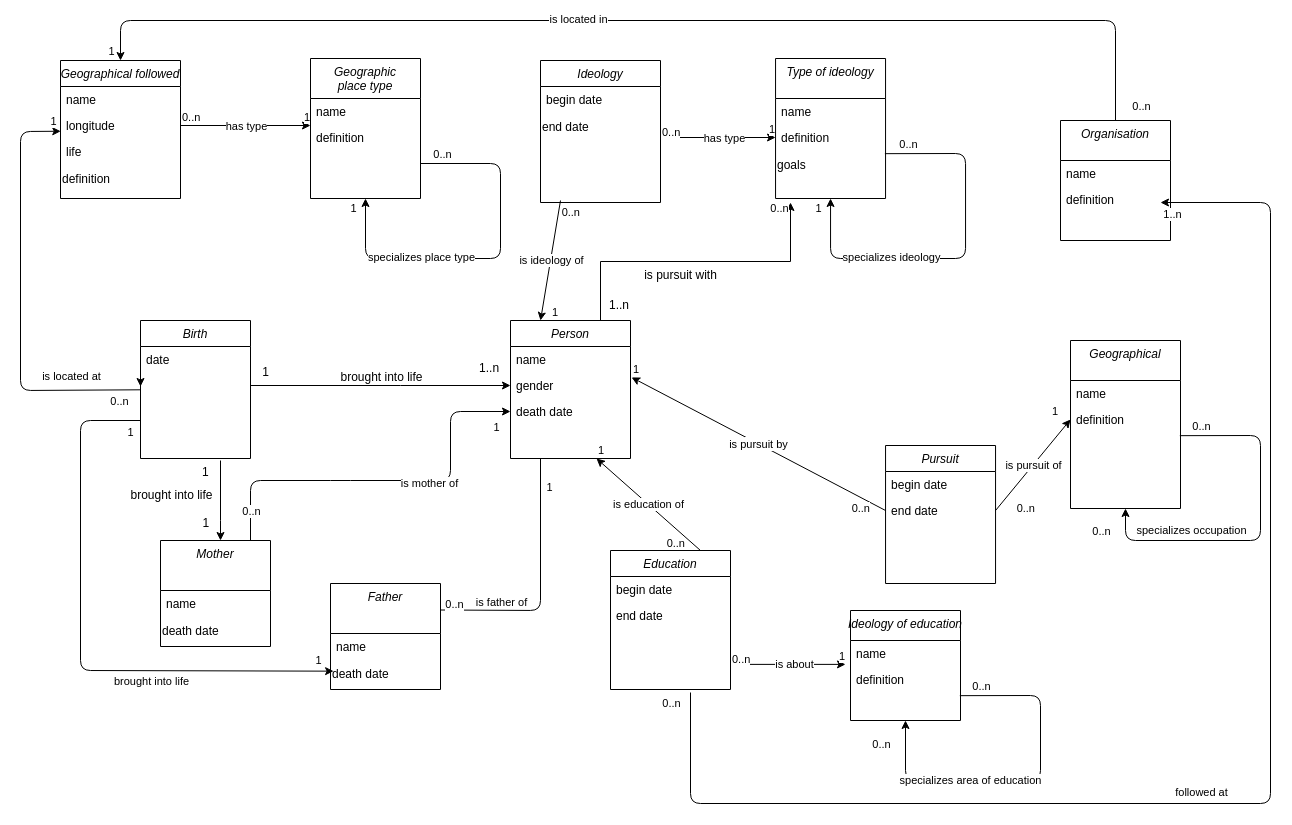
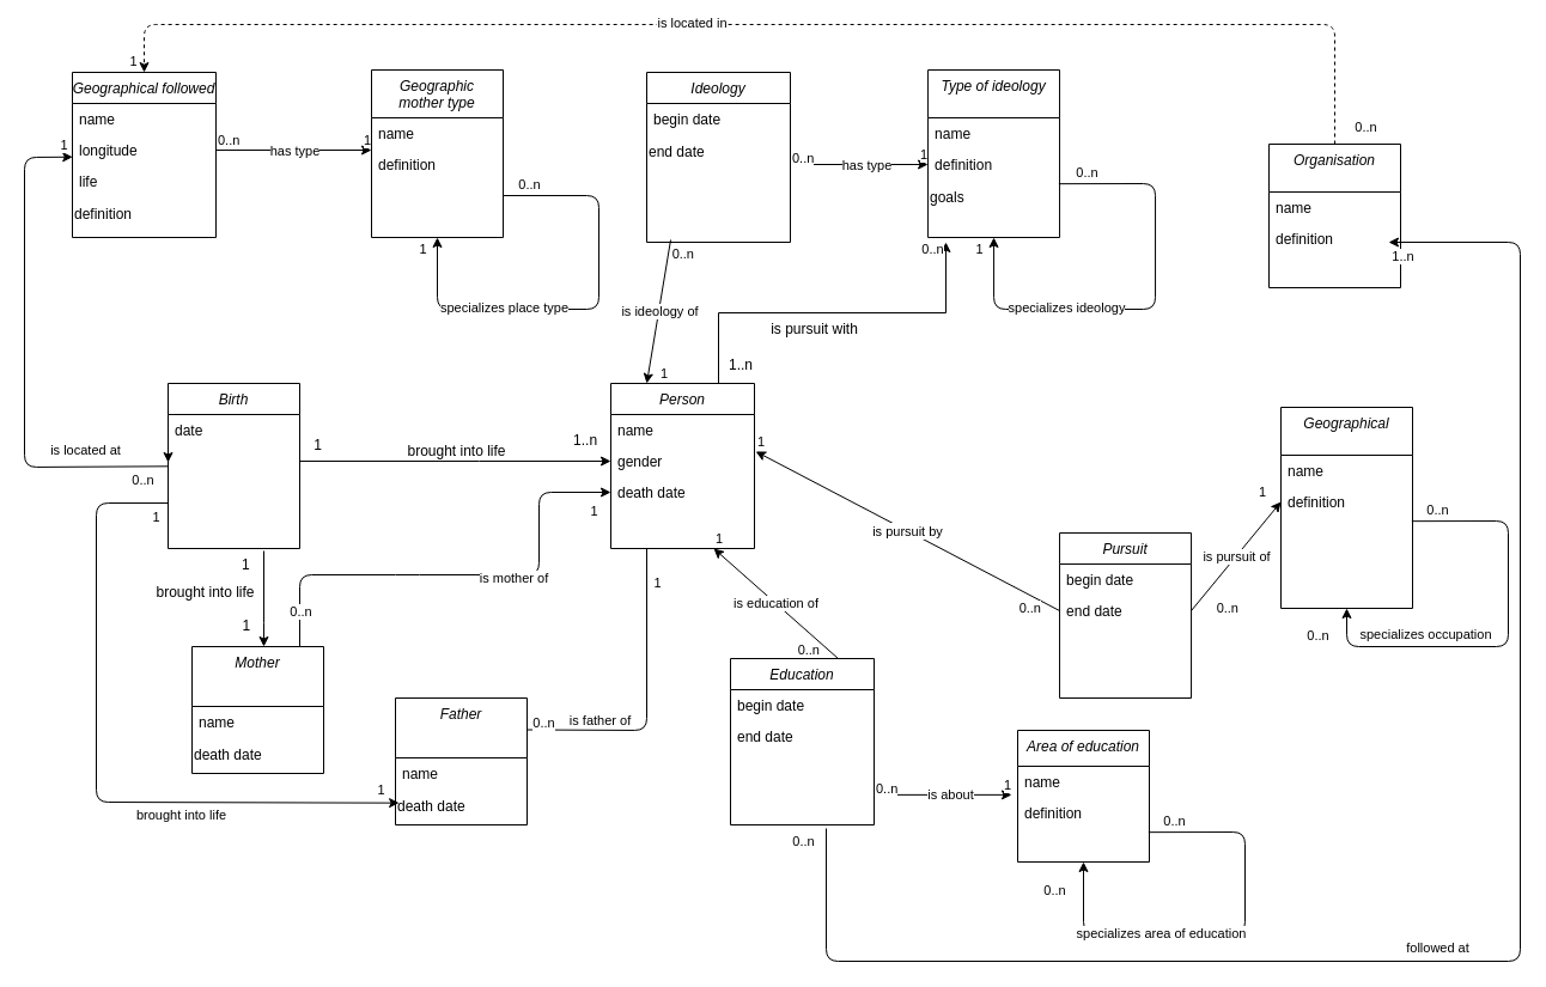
- <mxCell id="57" value="" style="endArrow=classic;html=1;entryX=0.5;entryY=0;entryDx=0;entryDy=0;exitX=0.5;exitY=0;exitDx=0;exitDy=0;" parent="1" source="61" target="16" edge="1"><mxGeometry relative="1" as="geometry"><mxPoint x="1130" y="124" as="sourcePoint" /><mxPoint x="940" y="184" as="targetPoint" /><Array as="points"><mxPoint x="1115" y="20" /><mxPoint x="120" y="20" /></Array></mxGeometry></mxCell>
+ <mxCell id="57" value="" style="endArrow=classic;html=1;entryX=0.5;entryY=0;entryDx=0;entryDy=0;exitX=0.5;exitY=0;exitDx=0;exitDy=0;dashed=1;" parent="1" source="61" target="16" edge="1"><mxGeometry relative="1" as="geometry"><mxPoint x="1130" y="124" as="sourcePoint" /><mxPoint x="940" y="184" as="targetPoint" /><Array as="points"><mxPoint x="1115" y="20" /><mxPoint x="120" y="20" /></Array></mxGeometry></mxCell>
- <mxCell id="53" value="Geographic&#10;place type" style="swimlane;fontStyle=2;align=center;verticalAlign=top;childLayout=stackLayout;horizontal=1;startSize=40;horizontalStack=0;resizeParent=1;resizeLast=0;collapsible=1;marginBottom=0;rounded=0;shadow=0;strokeWidth=1;" parent="1" vertex="1"><mxGeometry x="310" y="58" width="110" height="140" as="geometry"><mxRectangle x="230" y="140" width="160" height="26" as="alternateBounds" /></mxGeometry></mxCell>
+ <mxCell id="53" value="Geographic&#10;mother type" style="swimlane;fontStyle=2;align=center;verticalAlign=top;childLayout=stackLayout;horizontal=1;startSize=40;horizontalStack=0;resizeParent=1;resizeLast=0;collapsible=1;marginBottom=0;rounded=0;shadow=0;strokeWidth=1;" parent="1" vertex="1"><mxGeometry x="310" y="58" width="110" height="140" as="geometry"><mxRectangle x="230" y="140" width="160" height="26" as="alternateBounds" /></mxGeometry></mxCell>
- <mxCell id="97" value="Ideology of education" style="swimlane;fontStyle=2;align=center;verticalAlign=top;childLayout=stackLayout;horizontal=1;startSize=30;horizontalStack=0;resizeParent=1;resizeLast=0;collapsible=1;marginBottom=0;rounded=0;shadow=0;strokeWidth=1;" parent="1" vertex="1"><mxGeometry x="850" y="610" width="110" height="110" as="geometry"><mxRectangle x="230" y="140" width="160" height="26" as="alternateBounds" /></mxGeometry></mxCell>
+ <mxCell id="97" value="Area of education" style="swimlane;fontStyle=2;align=center;verticalAlign=top;childLayout=stackLayout;horizontal=1;startSize=30;horizontalStack=0;resizeParent=1;resizeLast=0;collapsible=1;marginBottom=0;rounded=0;shadow=0;strokeWidth=1;" parent="1" vertex="1"><mxGeometry x="850" y="610" width="110" height="110" as="geometry"><mxRectangle x="230" y="140" width="160" height="26" as="alternateBounds" /></mxGeometry></mxCell>
